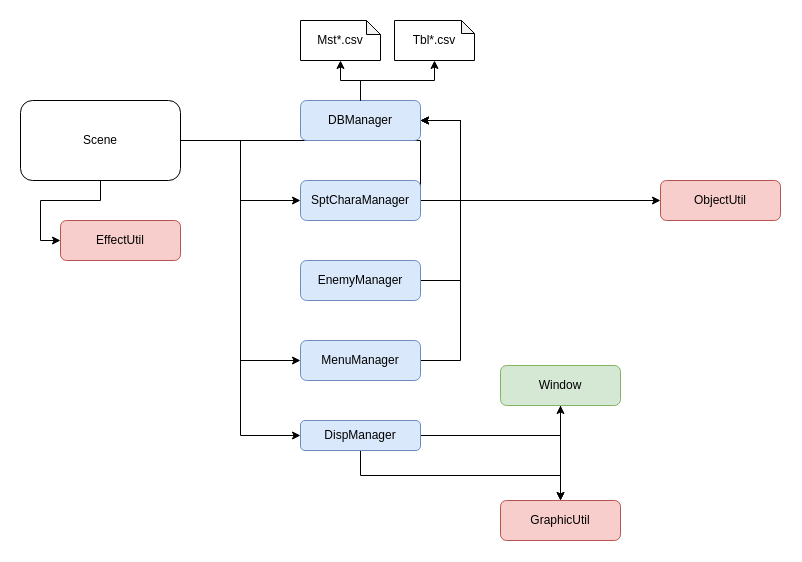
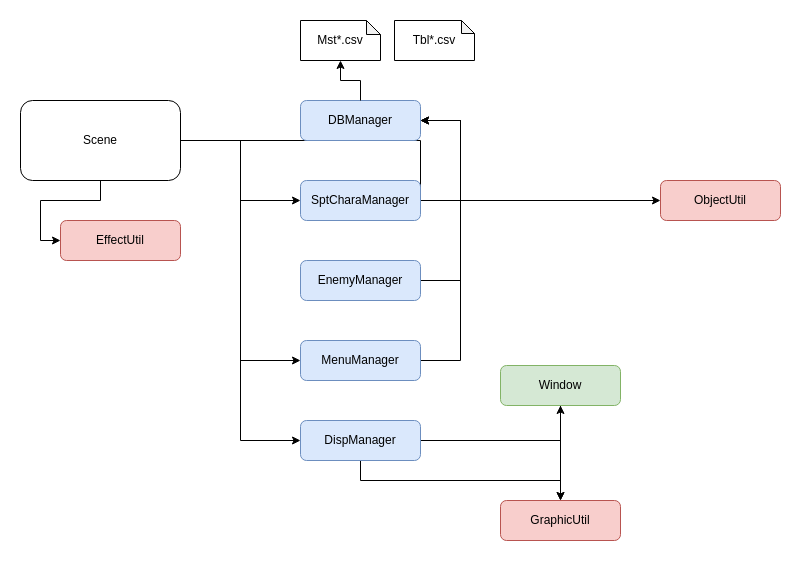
- <mxCell id="12" style="edgeStyle=orthogonalEdgeStyle;rounded=0;orthogonalLoop=1;jettySize=auto;html=1;exitX=0.5;exitY=0;exitDx=0;exitDy=0;entryX=0.5;entryY=1;entryDx=0;entryDy=0;entryPerimeter=0;" edge="1" parent="1" source="8" target="10"><mxGeometry relative="1" as="geometry" /></mxCell>
- <mxCell id="21" value="DispManager" style="rounded=1;whiteSpace=wrap;html=1;fillColor=#dae8fc;strokeColor=#6c8ebf;" vertex="1" parent="1"><mxGeometry x="300" y="420" width="120" height="30" as="geometry" /></mxCell>
+ <mxCell id="21" value="DispManager" style="rounded=1;whiteSpace=wrap;html=1;fillColor=#dae8fc;strokeColor=#6c8ebf;" vertex="1" parent="1"><mxGeometry x="300" y="420" width="120" height="40" as="geometry" /></mxCell>
